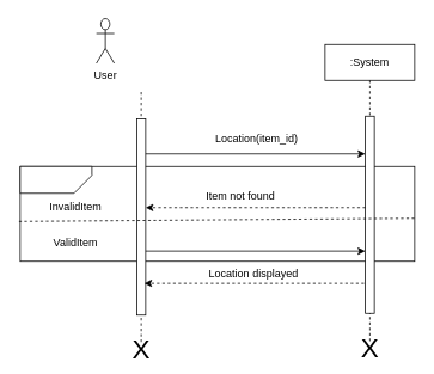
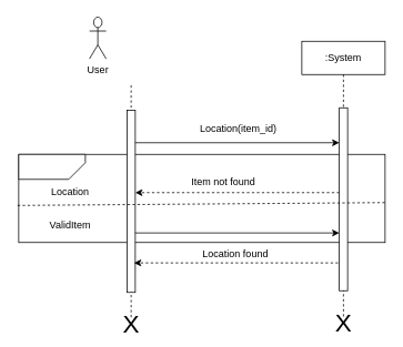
- <mxCell id="14" value="InvalidItem" style="text;strokeColor=none;align=center;fillColor=none;html=1;verticalAlign=middle;whiteSpace=wrap;rounded=0;" vertex="1" parent="1"><mxGeometry x="30" y="216" width="108" height="30" as="geometry" /></mxCell>
+ <mxCell id="14" value="Location" style="text;strokeColor=none;align=center;fillColor=none;html=1;verticalAlign=middle;whiteSpace=wrap;rounded=0;" vertex="1" parent="1"><mxGeometry x="30" y="216" width="108" height="30" as="geometry" /></mxCell>
- <mxCell id="16" value="Location displayed" style="text;strokeColor=none;align=center;fillColor=none;html=1;verticalAlign=middle;whiteSpace=wrap;rounded=0;" vertex="1" parent="1"><mxGeometry x="215.75" y="290" width="132.5" height="30" as="geometry" /></mxCell>
+ <mxCell id="16" value="Location found" style="text;strokeColor=none;align=center;fillColor=none;html=1;verticalAlign=middle;whiteSpace=wrap;rounded=0;" vertex="1" parent="1"><mxGeometry x="215.75" y="290" width="132.5" height="30" as="geometry" /></mxCell>
